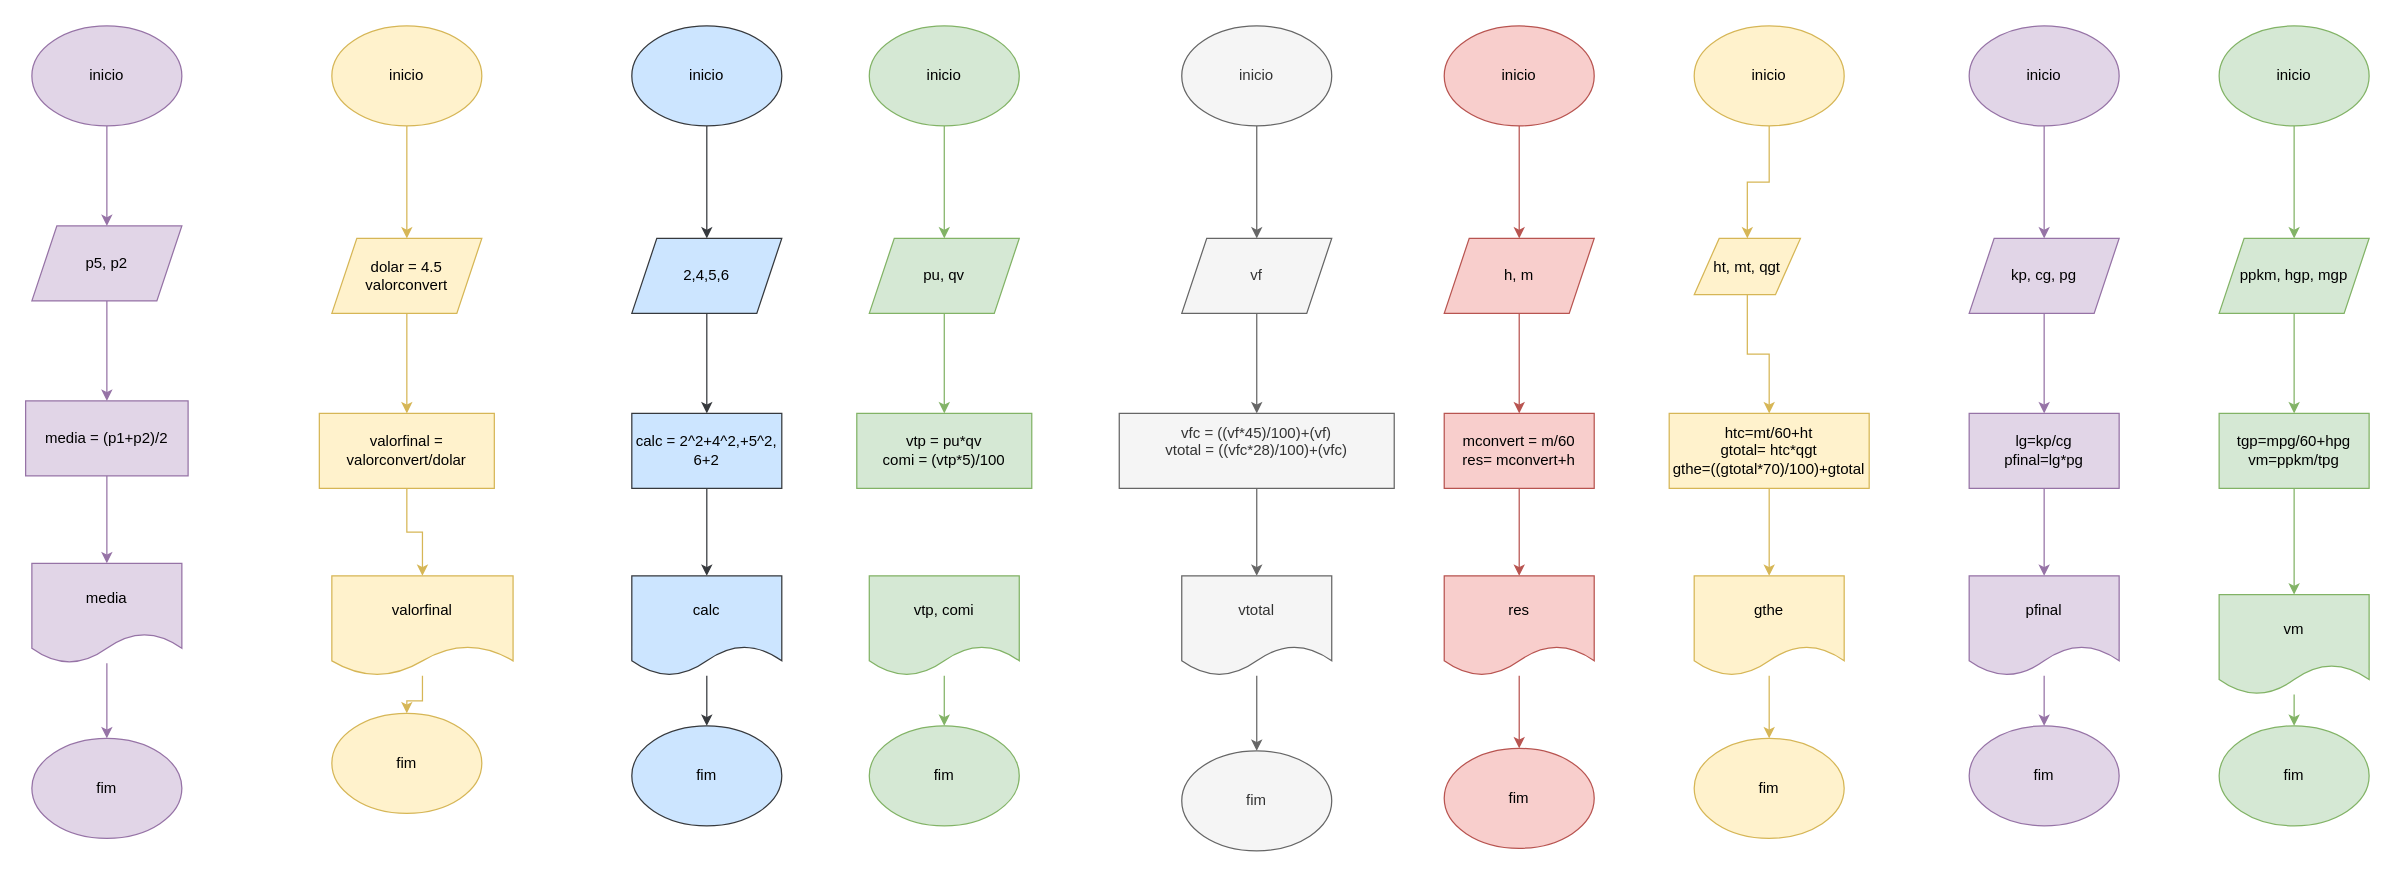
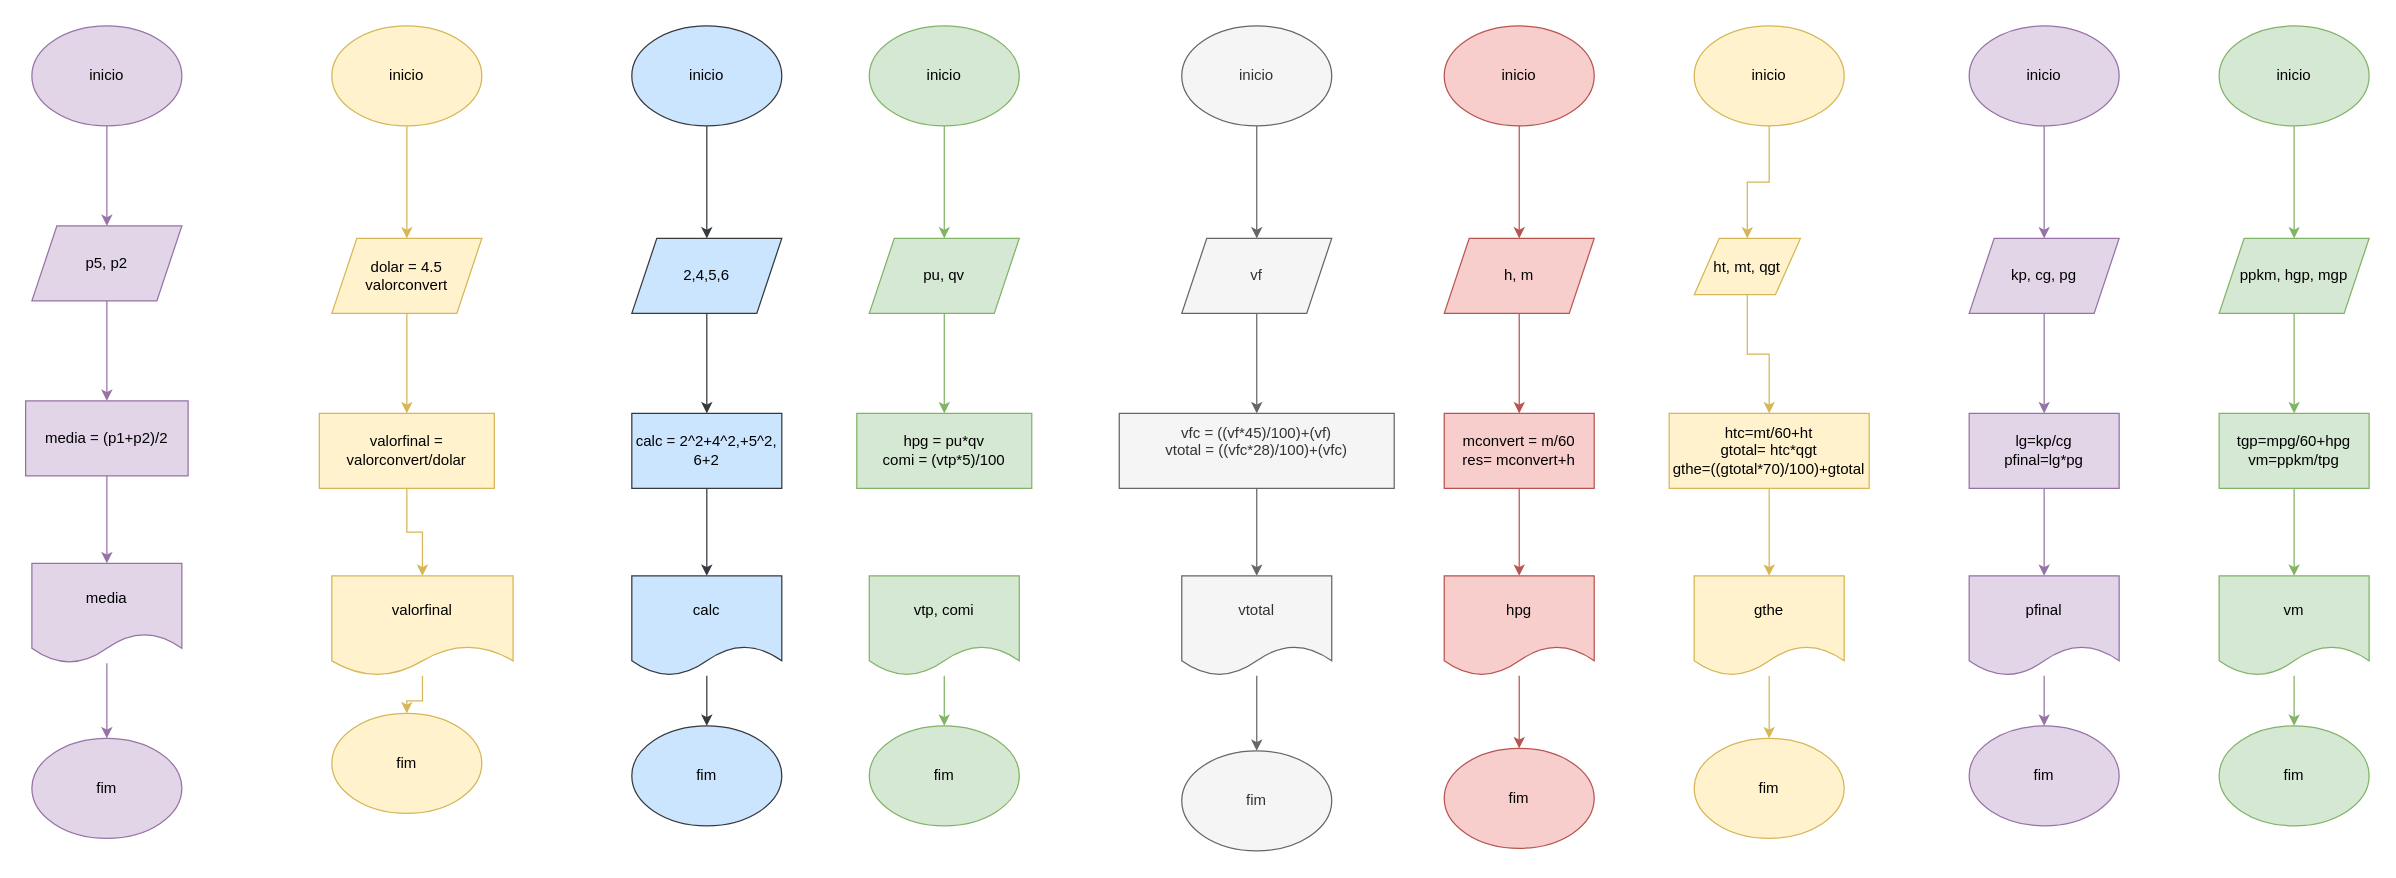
- <mxCell id="33" value="vtp = pu*qv&lt;div&gt;comi = (vtp*5)/100&lt;/div&gt;" style="whiteSpace=wrap;html=1;fillColor=#d5e8d4;strokeColor=#82b366;fontFamily=Helvetica;" vertex="1" parent="1"><mxGeometry x="685" y="330" width="140" height="60" as="geometry" /></mxCell>
+ <mxCell id="33" value="hpg = pu*qv&lt;div&gt;comi = (vtp*5)/100&lt;/div&gt;" style="whiteSpace=wrap;html=1;fillColor=#d5e8d4;strokeColor=#82b366;fontFamily=Helvetica;" vertex="1" parent="1"><mxGeometry x="685" y="330" width="140" height="60" as="geometry" /></mxCell>
- <mxCell id="53" value="res" style="shape=document;whiteSpace=wrap;html=1;boundedLbl=1;fontFamily=Helvetica;fillColor=#f8cecc;strokeColor=#b85450;" vertex="1" parent="1"><mxGeometry x="1155" y="460" width="120" height="80" as="geometry" /></mxCell>
+ <mxCell id="53" value="hpg" style="shape=document;whiteSpace=wrap;html=1;boundedLbl=1;fontFamily=Helvetica;fillColor=#f8cecc;strokeColor=#b85450;" vertex="1" parent="1"><mxGeometry x="1155" y="460" width="120" height="80" as="geometry" /></mxCell>
- <mxCell id="80" value="vm" style="shape=document;whiteSpace=wrap;html=1;boundedLbl=1;fillColor=#d5e8d4;strokeColor=#82b366;" vertex="1" parent="1"><mxGeometry x="1775" y="475" width="120" height="80" as="geometry" /></mxCell>
+ <mxCell id="80" value="vm" style="shape=document;whiteSpace=wrap;html=1;boundedLbl=1;fillColor=#d5e8d4;strokeColor=#82b366;" vertex="1" parent="1"><mxGeometry x="1775" y="460" width="120" height="80" as="geometry" /></mxCell>
